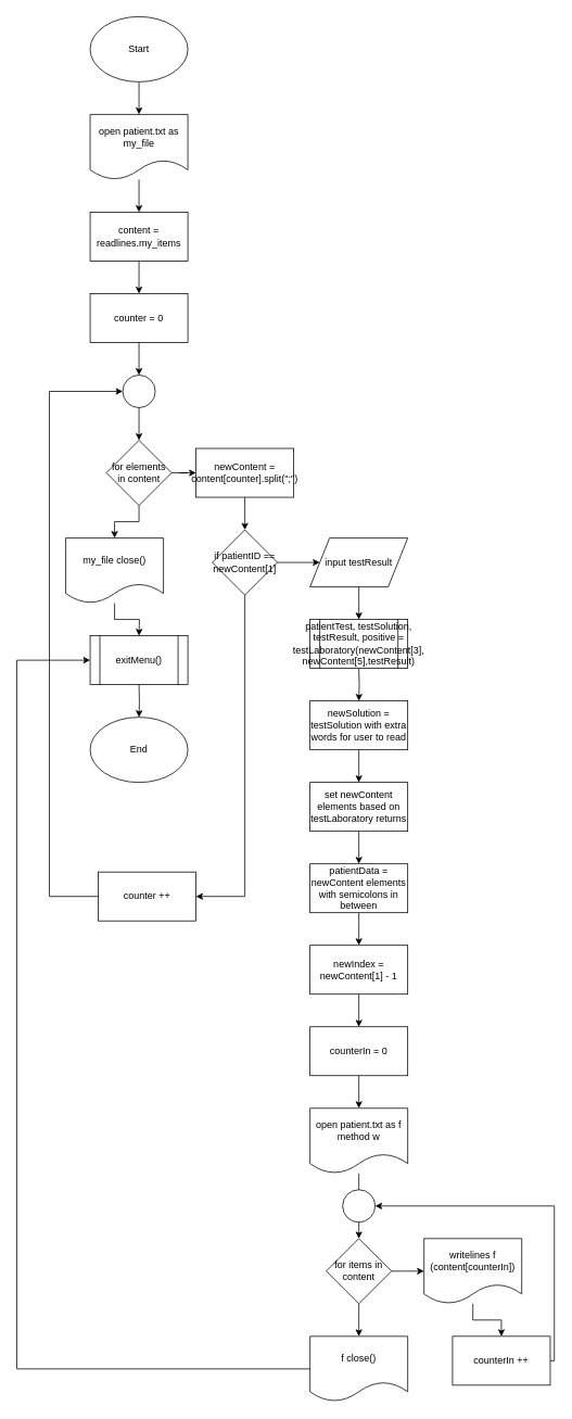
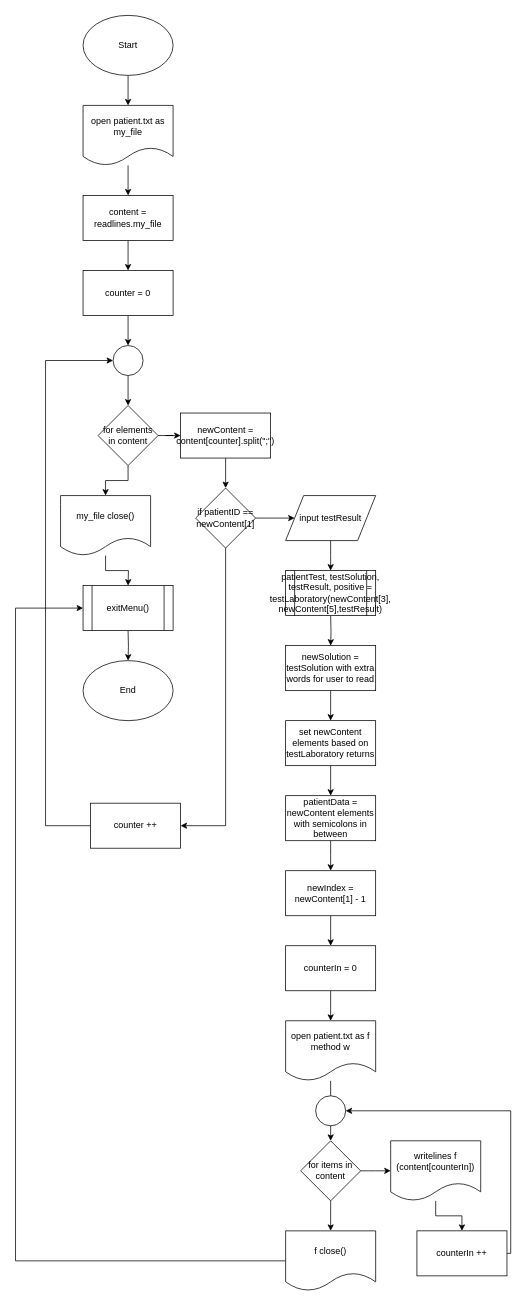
- <mxCell id="7" value="content = readlines.my_items" style="rounded=0;whiteSpace=wrap;html=1;" parent="1" vertex="1"><mxGeometry x="110" y="260" width="120" height="60" as="geometry" /></mxCell>
+ <mxCell id="7" value="content = readlines.my_file" style="rounded=0;whiteSpace=wrap;html=1;" parent="1" vertex="1"><mxGeometry x="110" y="260" width="120" height="60" as="geometry" /></mxCell>
